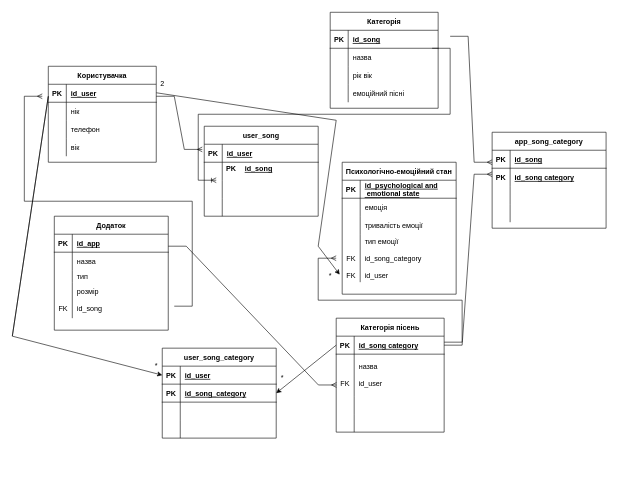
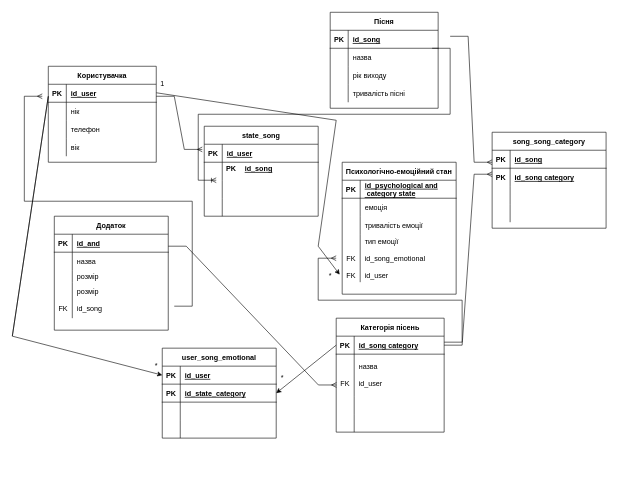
- <mxCell id="28" value="Категорія" style="shape=table;startSize=30;container=1;collapsible=1;childLayout=tableLayout;fixedRows=1;rowLines=0;fontStyle=1;align=center;resizeLast=1;" vertex="1" parent="1"><mxGeometry x="550" width="180" height="160" as="geometry" y="20" /></mxCell>
+ <mxCell id="28" value="Пісня" style="shape=table;startSize=30;container=1;collapsible=1;childLayout=tableLayout;fixedRows=1;rowLines=0;fontStyle=1;align=center;resizeLast=1;" vertex="1" parent="1"><mxGeometry x="550" width="180" height="160" as="geometry" y="20" /></mxCell>
- <mxCell id="37" value="рік вік" style="shape=partialRectangle;connectable=0;fillColor=none;top=0;left=0;bottom=0;right=0;align=left;spacingLeft=6;overflow=hidden;" vertex="1" parent="35"><mxGeometry x="30" width="150" height="30" as="geometry"><mxRectangle width="150" height="30" as="alternateBounds" /></mxGeometry></mxCell>
+ <mxCell id="37" value="рік виходу" style="shape=partialRectangle;connectable=0;fillColor=none;top=0;left=0;bottom=0;right=0;align=left;spacingLeft=6;overflow=hidden;" vertex="1" parent="35"><mxGeometry x="30" width="150" height="30" as="geometry"><mxRectangle width="150" height="30" as="alternateBounds" /></mxGeometry></mxCell>
- <mxCell id="104" value="2" style="text;html=1;align=center;verticalAlign=middle;resizable=0;points=[];autosize=1;strokeColor=none;fillColor=none;" vertex="1" parent="1"><mxGeometry x="255" y="125" width="30" height="30" as="geometry" /></mxCell>
+ <mxCell id="104" value="1" style="text;html=1;align=center;verticalAlign=middle;resizable=0;points=[];autosize=1;strokeColor=none;fillColor=none;" vertex="1" parent="1"><mxGeometry x="255" y="125" width="30" height="30" as="geometry" /></mxCell>
- <mxCell id="40" value="емоційний пісні" style="shape=partialRectangle;connectable=0;fillColor=none;top=0;left=0;bottom=0;right=0;align=left;spacingLeft=6;overflow=hidden;" vertex="1" parent="38"><mxGeometry x="30" width="150" height="30" as="geometry"><mxRectangle width="150" height="30" as="alternateBounds" /></mxGeometry></mxCell>
+ <mxCell id="40" value="тривалість пісні" style="shape=partialRectangle;connectable=0;fillColor=none;top=0;left=0;bottom=0;right=0;align=left;spacingLeft=6;overflow=hidden;" vertex="1" parent="38"><mxGeometry x="30" width="150" height="30" as="geometry"><mxRectangle width="150" height="30" as="alternateBounds" /></mxGeometry></mxCell>
- <mxCell id="69" value="user_song" style="shape=table;startSize=30;container=1;collapsible=1;childLayout=tableLayout;fixedRows=1;rowLines=0;fontStyle=1;align=center;resizeLast=1;" vertex="1" parent="1"><mxGeometry x="340" y="210" width="190" height="150" as="geometry" /></mxCell>
+ <mxCell id="69" value="state_song" style="shape=table;startSize=30;container=1;collapsible=1;childLayout=tableLayout;fixedRows=1;rowLines=0;fontStyle=1;align=center;resizeLast=1;" vertex="1" parent="1"><mxGeometry x="340" y="210" width="190" height="150" as="geometry" /></mxCell>
- <mxCell id="86" value="app_song_category" style="shape=table;startSize=30;container=1;collapsible=1;childLayout=tableLayout;fixedRows=1;rowLines=0;fontStyle=1;align=center;resizeLast=1;" vertex="1" parent="1"><mxGeometry x="820" y="220" width="190" height="160" as="geometry" /></mxCell>
+ <mxCell id="86" value="song_song_category" style="shape=table;startSize=30;container=1;collapsible=1;childLayout=tableLayout;fixedRows=1;rowLines=0;fontStyle=1;align=center;resizeLast=1;" vertex="1" parent="1"><mxGeometry x="820" y="220" width="190" height="160" as="geometry" /></mxCell>
- <mxCell id="18" value="id_psychological and&#10; emotional state" style="shape=partialRectangle;connectable=0;fillColor=none;top=0;left=0;bottom=0;right=0;align=left;spacingLeft=6;fontStyle=5;overflow=hidden;" vertex="1" parent="16"><mxGeometry x="30" width="160" height="30" as="geometry"><mxRectangle width="160" height="30" as="alternateBounds" /></mxGeometry></mxCell>
+ <mxCell id="18" value="id_psychological and&#10; category state" style="shape=partialRectangle;connectable=0;fillColor=none;top=0;left=0;bottom=0;right=0;align=left;spacingLeft=6;fontStyle=5;overflow=hidden;" vertex="1" parent="16"><mxGeometry x="30" width="160" height="30" as="geometry"><mxRectangle width="160" height="30" as="alternateBounds" /></mxGeometry></mxCell>
- <mxCell id="27" value="тип емоції&#10;&#10;id_song_category&#10;&#10;id_user" style="shape=partialRectangle;connectable=0;fillColor=none;top=0;left=0;bottom=0;right=0;align=left;spacingLeft=6;overflow=hidden;" vertex="1" parent="25"><mxGeometry x="30" width="160" height="80" as="geometry"><mxRectangle width="160" height="80" as="alternateBounds" /></mxGeometry></mxCell>
+ <mxCell id="27" value="тип емоції&#10;&#10;id_song_emotional&#10;&#10;id_user" style="shape=partialRectangle;connectable=0;fillColor=none;top=0;left=0;bottom=0;right=0;align=left;spacingLeft=6;overflow=hidden;" vertex="1" parent="25"><mxGeometry x="30" width="160" height="80" as="geometry"><mxRectangle width="160" height="80" as="alternateBounds" /></mxGeometry></mxCell>
- <mxCell id="44" value="id_app" style="shape=partialRectangle;connectable=0;fillColor=none;top=0;left=0;bottom=0;right=0;align=left;spacingLeft=6;fontStyle=5;overflow=hidden;" vertex="1" parent="42"><mxGeometry x="30" width="160" height="30" as="geometry"><mxRectangle width="160" height="30" as="alternateBounds" /></mxGeometry></mxCell>
+ <mxCell id="44" value="id_and" style="shape=partialRectangle;connectable=0;fillColor=none;top=0;left=0;bottom=0;right=0;align=left;spacingLeft=6;fontStyle=5;overflow=hidden;" vertex="1" parent="42"><mxGeometry x="30" width="160" height="30" as="geometry"><mxRectangle width="160" height="30" as="alternateBounds" /></mxGeometry></mxCell>
- <mxCell id="50" value="тип" style="shape=partialRectangle;connectable=0;fillColor=none;top=0;left=0;bottom=0;right=0;align=left;spacingLeft=6;overflow=hidden;" vertex="1" parent="48"><mxGeometry x="30" width="160" height="20" as="geometry"><mxRectangle width="160" height="20" as="alternateBounds" /></mxGeometry></mxCell>
+ <mxCell id="50" value="розмір" style="shape=partialRectangle;connectable=0;fillColor=none;top=0;left=0;bottom=0;right=0;align=left;spacingLeft=6;overflow=hidden;" vertex="1" parent="48"><mxGeometry x="30" width="160" height="20" as="geometry"><mxRectangle width="160" height="20" as="alternateBounds" /></mxGeometry></mxCell>
- <mxCell id="107" value="user_song_category" style="shape=table;startSize=30;container=1;collapsible=1;childLayout=tableLayout;fixedRows=1;rowLines=0;fontStyle=1;align=center;resizeLast=1;" vertex="1" parent="1"><mxGeometry x="270" y="580" width="190" height="150" as="geometry" /></mxCell>
+ <mxCell id="107" value="user_song_emotional" style="shape=table;startSize=30;container=1;collapsible=1;childLayout=tableLayout;fixedRows=1;rowLines=0;fontStyle=1;align=center;resizeLast=1;" vertex="1" parent="1"><mxGeometry x="270" y="580" width="190" height="150" as="geometry" /></mxCell>
- <mxCell id="122" value="id_song_category" style="shape=partialRectangle;connectable=0;fillColor=none;top=0;left=0;bottom=0;right=0;align=left;spacingLeft=6;fontStyle=5;overflow=hidden;" vertex="1" parent="120"><mxGeometry x="30" width="160" height="30" as="geometry"><mxRectangle width="160" height="30" as="alternateBounds" /></mxGeometry></mxCell>
+ <mxCell id="122" value="id_state_category" style="shape=partialRectangle;connectable=0;fillColor=none;top=0;left=0;bottom=0;right=0;align=left;spacingLeft=6;fontStyle=5;overflow=hidden;" vertex="1" parent="120"><mxGeometry x="30" width="160" height="30" as="geometry"><mxRectangle width="160" height="30" as="alternateBounds" /></mxGeometry></mxCell>
